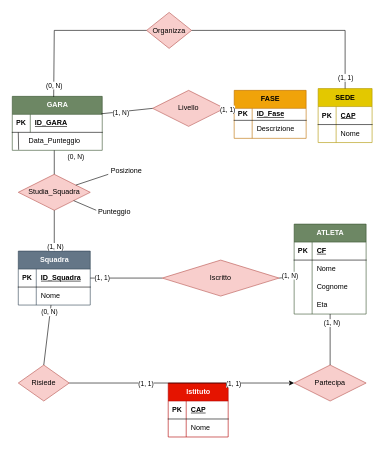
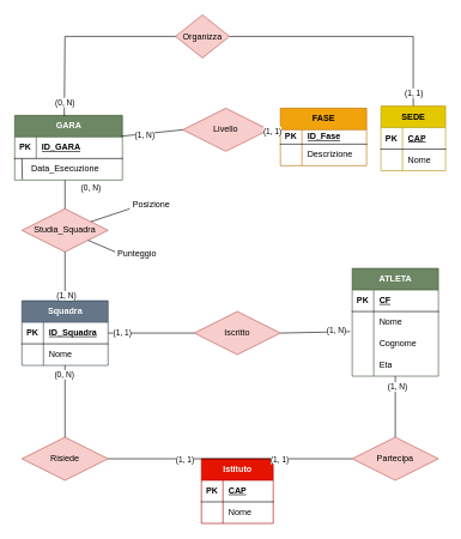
- <mxCell id="81" value="Data_Punteggio" style="text;html=1;align=center;verticalAlign=middle;resizable=0;points=[];autosize=1;strokeColor=none;fillColor=none;" parent="1" vertex="1"><mxGeometry x="30" y="220" width="120" height="30" as="geometry" /></mxCell>
+ <mxCell id="81" value="Data_Esecuzione" style="text;html=1;align=center;verticalAlign=middle;resizable=0;points=[];autosize=1;strokeColor=none;fillColor=none;" parent="1" vertex="1"><mxGeometry x="30" y="220" width="120" height="30" as="geometry" /></mxCell>
- <mxCell id="72" value="Iscritto" style="shape=rhombus;perimeter=rhombusPerimeter;whiteSpace=wrap;html=1;align=center;fillColor=#f8cecc;strokeColor=#b85450;" parent="1" vertex="1"><mxGeometry x="270" y="433" width="195" height="60" as="geometry" /></mxCell>
+ <mxCell id="72" value="Iscritto" style="shape=rhombus;perimeter=rhombusPerimeter;whiteSpace=wrap;html=1;align=center;fillColor=#f8cecc;strokeColor=#b85450;" parent="1" vertex="1"><mxGeometry x="270" y="433" width="120" height="60" as="geometry" /></mxCell>
- <mxCell id="48" value="Risiede" style="shape=rhombus;perimeter=rhombusPerimeter;whiteSpace=wrap;html=1;align=center;fillColor=#f8cecc;strokeColor=#b85450;" parent="1" vertex="1"><mxGeometry x="30" y="608" width="85" height="60" as="geometry" /></mxCell>
+ <mxCell id="48" value="Risiede" style="shape=rhombus;perimeter=rhombusPerimeter;whiteSpace=wrap;html=1;align=center;fillColor=#f8cecc;strokeColor=#b85450;" parent="1" vertex="1"><mxGeometry x="30" y="608" width="120" height="60" as="geometry" /></mxCell>
- <mxCell id="64" value="" style="endArrow=classic;html=1;rounded=0;exitX=0.5;exitY=0;exitDx=0;exitDy=0;entryX=0;entryY=0.5;entryDx=0;entryDy=0;" parent="1" source="27" target="49" edge="1"><mxGeometry relative="1" as="geometry"><mxPoint x="290" y="478" as="sourcePoint" /><mxPoint x="450" y="478" as="targetPoint" /></mxGeometry></mxCell>
+ <mxCell id="64" value="" style="endArrow=none;html=1;rounded=0;exitX=0.5;exitY=0;exitDx=0;exitDy=0;entryX=0;entryY=0.5;entryDx=0;entryDy=0;" parent="1" source="27" target="49" edge="1"><mxGeometry relative="1" as="geometry"><mxPoint x="290" y="478" as="sourcePoint" /><mxPoint x="450" y="478" as="targetPoint" /></mxGeometry></mxCell>
